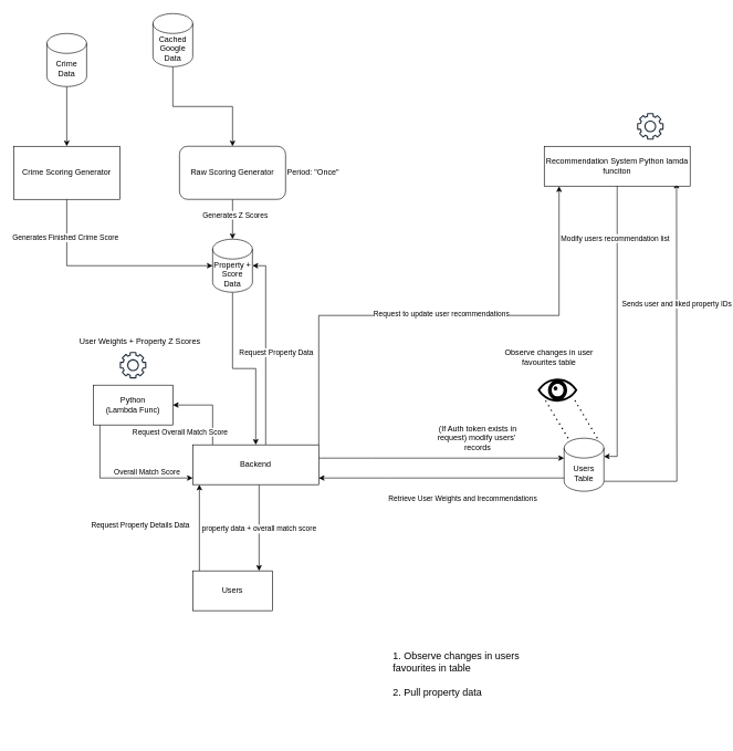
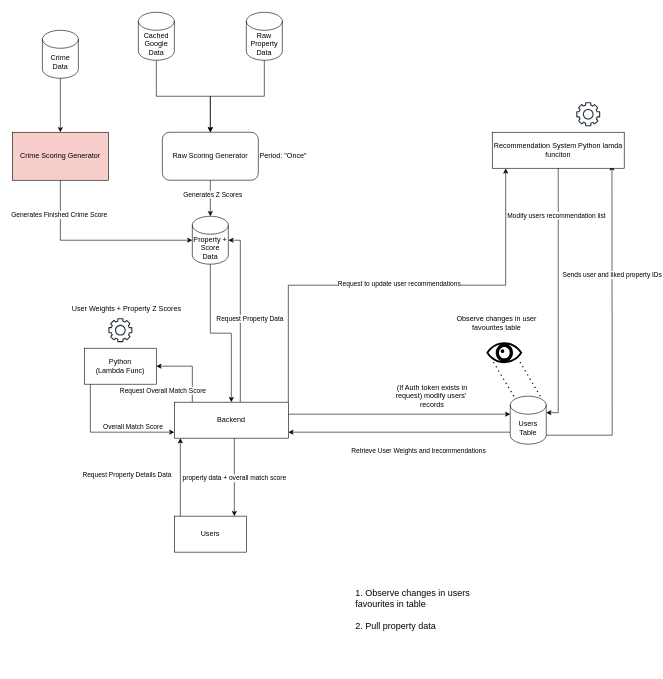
+ <mxCell id="6" value="Raw&lt;br&gt;Property&lt;br&gt;Data" style="shape=cylinder3;whiteSpace=wrap;html=1;boundedLbl=1;backgroundOutline=1;size=15;" parent="1" vertex="1"><mxGeometry x="410" y="20" width="60" height="80" as="geometry" /></mxCell>
+ <mxCell id="5" style="edgeStyle=orthogonalEdgeStyle;rounded=0;orthogonalLoop=1;jettySize=auto;html=1;" parent="1" source="6" target="4" edge="1"><mxGeometry relative="1" as="geometry" /></mxCell>
- <mxCell id="14" value="Crime Scoring Generator" style="rounded=0;whiteSpace=wrap;html=1;" parent="1" vertex="1"><mxGeometry x="20" y="220" width="160" height="80" as="geometry" /></mxCell>
+ <mxCell id="14" value="Crime Scoring Generator" style="rounded=0;whiteSpace=wrap;html=1;fillColor=#f8cecc;" parent="1" vertex="1"><mxGeometry x="20" y="220" width="160" height="80" as="geometry" /></mxCell>
